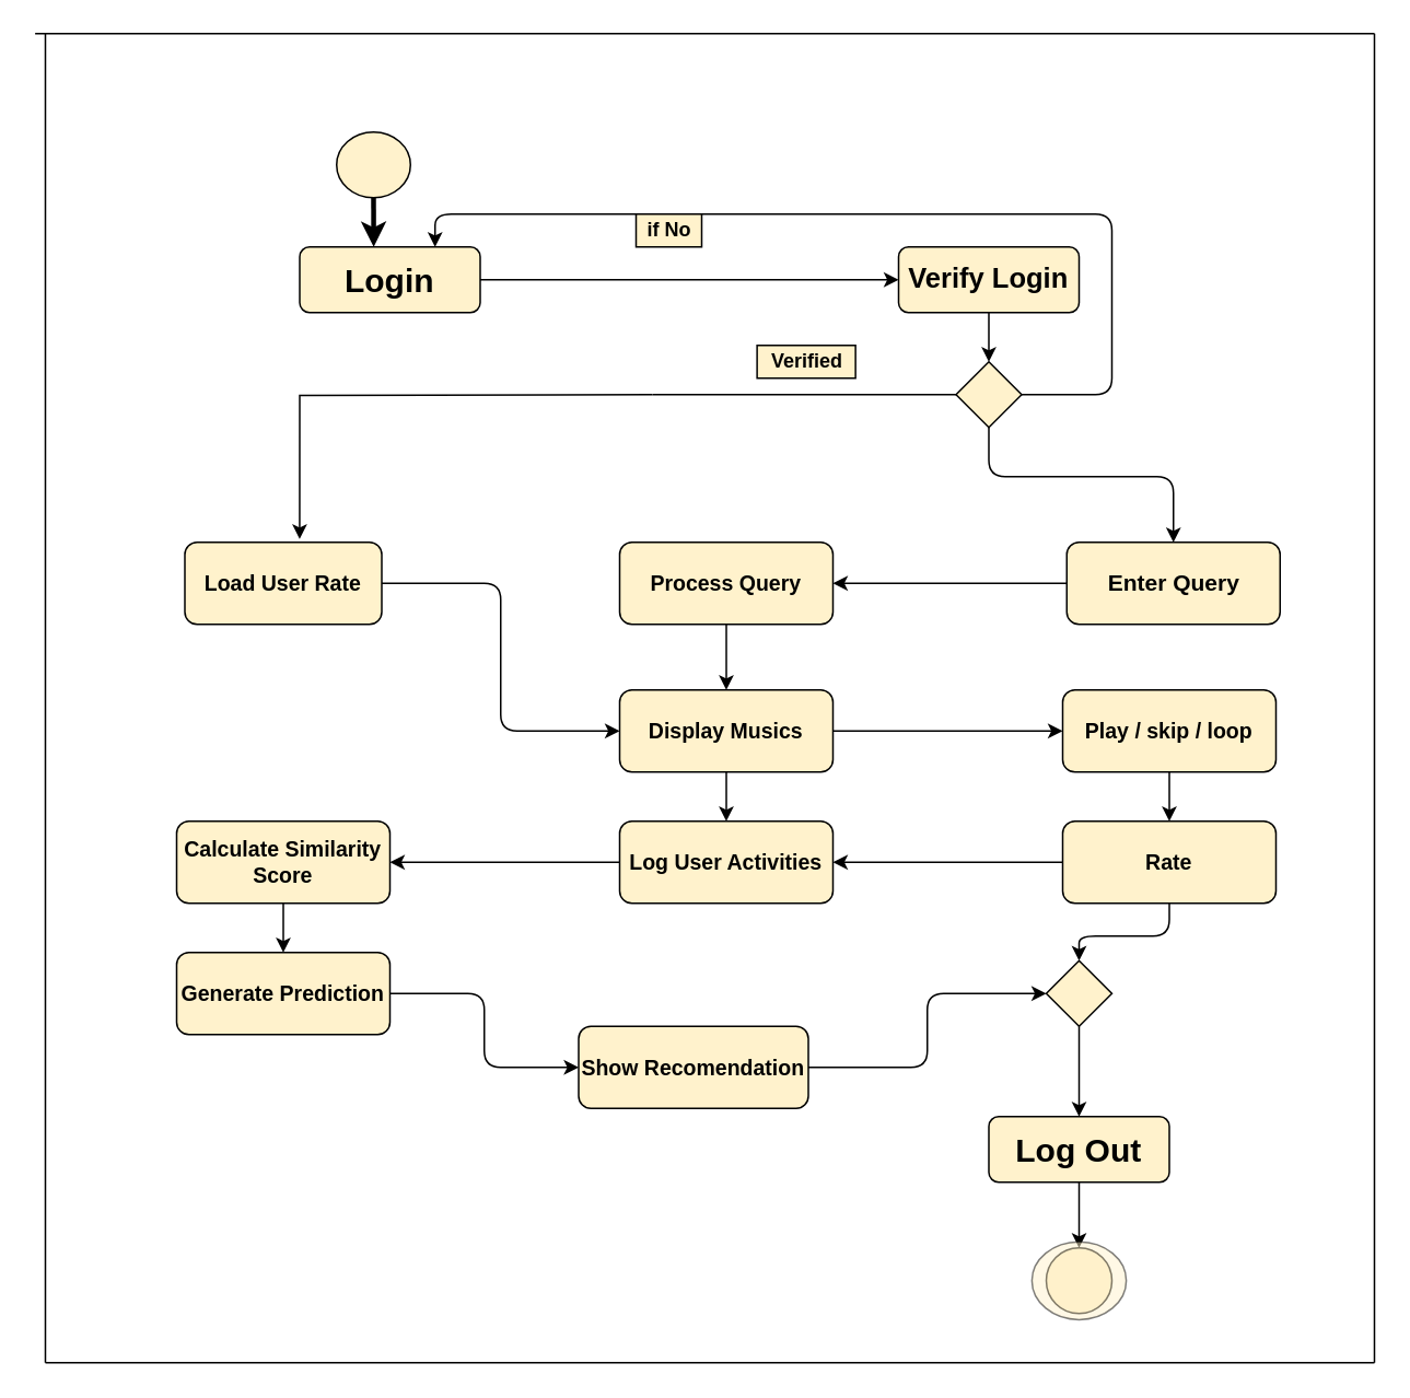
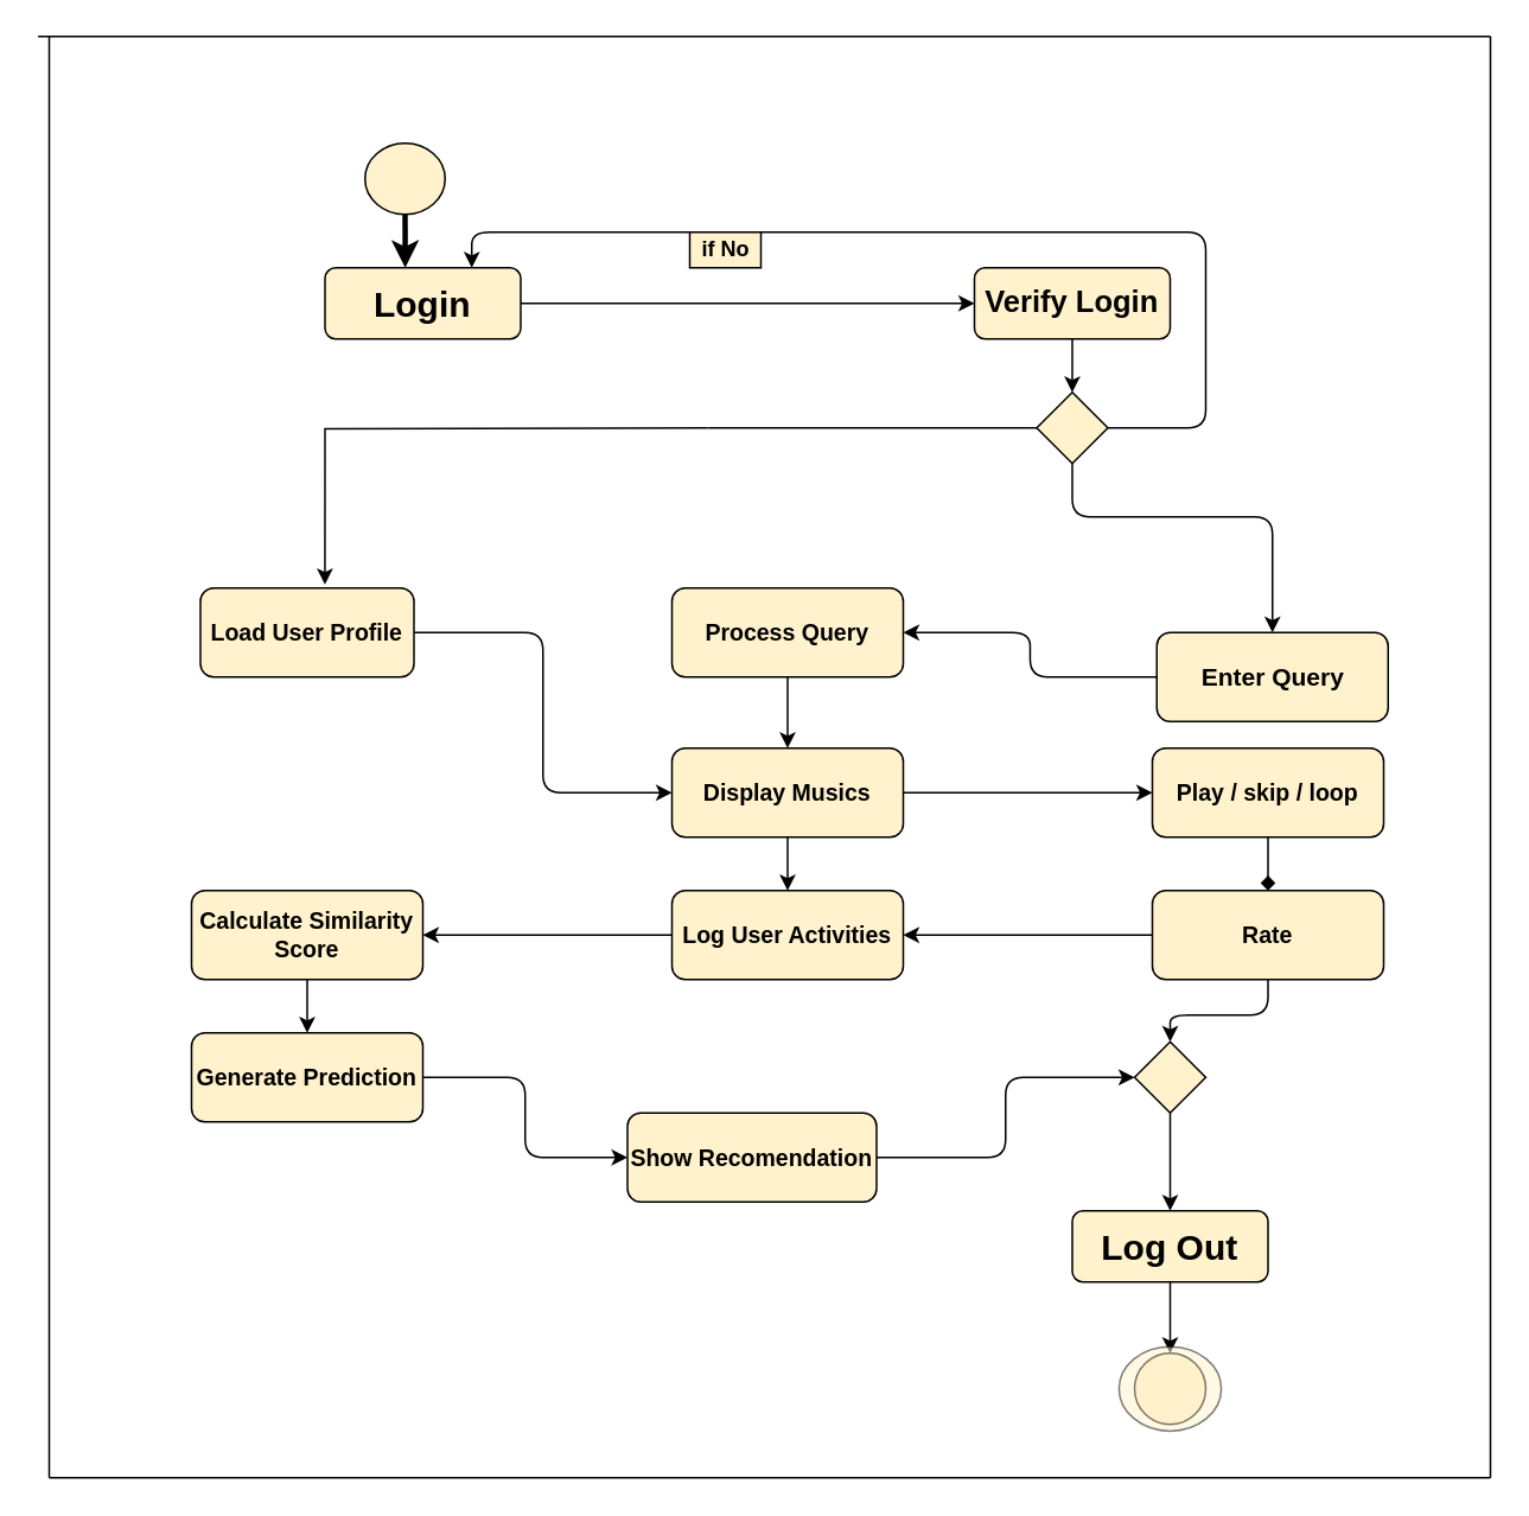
- <mxCell id="15" value="Verified" style="text;html=1;align=center;verticalAlign=middle;resizable=0;points=[];autosize=1;fontStyle=1;fillColor=#fff2cc;strokeColor=#000000;" parent="1" vertex="1"><mxGeometry x="460.75" y="210" width="60" height="20" as="geometry" /></mxCell>
- <mxCell id="20" value="&lt;font style=&quot;font-size: 13px&quot;&gt;Load User Rate&lt;/font&gt;" style="rounded=1;whiteSpace=wrap;html=1;fontStyle=1;fillColor=#fff2cc;strokeColor=#000000;" parent="1" vertex="1"><mxGeometry x="112" y="330" width="120" height="50" as="geometry" /></mxCell>
+ <mxCell id="20" value="&lt;font style=&quot;font-size: 13px&quot;&gt;Load User Profile&lt;/font&gt;" style="rounded=1;whiteSpace=wrap;html=1;fontStyle=1;fillColor=#fff2cc;strokeColor=#000000;" parent="1" vertex="1"><mxGeometry x="112" y="330" width="120" height="50" as="geometry" /></mxCell>
- <mxCell id="24" value="&lt;font style=&quot;font-size: 14px&quot;&gt;Enter Query&lt;/font&gt;" style="rounded=1;whiteSpace=wrap;html=1;fontStyle=1;fillColor=#fff2cc;strokeColor=#000000;" parent="1" vertex="1"><mxGeometry x="649.5" y="330" width="130" height="50" as="geometry" /></mxCell>
+ <mxCell id="24" value="&lt;font style=&quot;font-size: 14px&quot;&gt;Enter Query&lt;/font&gt;" style="rounded=1;whiteSpace=wrap;html=1;fontStyle=1;fillColor=#fff2cc;strokeColor=#000000;" parent="1" vertex="1"><mxGeometry x="649.5" y="355" width="130" height="50" as="geometry" /></mxCell>
- <mxCell id="36" value="" style="edgeStyle=orthogonalEdgeStyle;curved=0;rounded=1;orthogonalLoop=1;jettySize=auto;html=1;endArrow=classic;endFill=1;fontStyle=1;fillColor=#fff2cc;strokeColor=#000000;" parent="1" source="37" target="40" edge="1"><mxGeometry relative="1" as="geometry" /></mxCell>
+ <mxCell id="36" value="" style="edgeStyle=orthogonalEdgeStyle;curved=0;rounded=1;orthogonalLoop=1;jettySize=auto;html=1;endArrow=diamond;endFill=1;fontStyle=1;fillColor=#fff2cc;strokeColor=#000000;" parent="1" source="37" target="40" edge="1"><mxGeometry relative="1" as="geometry" /></mxCell>
